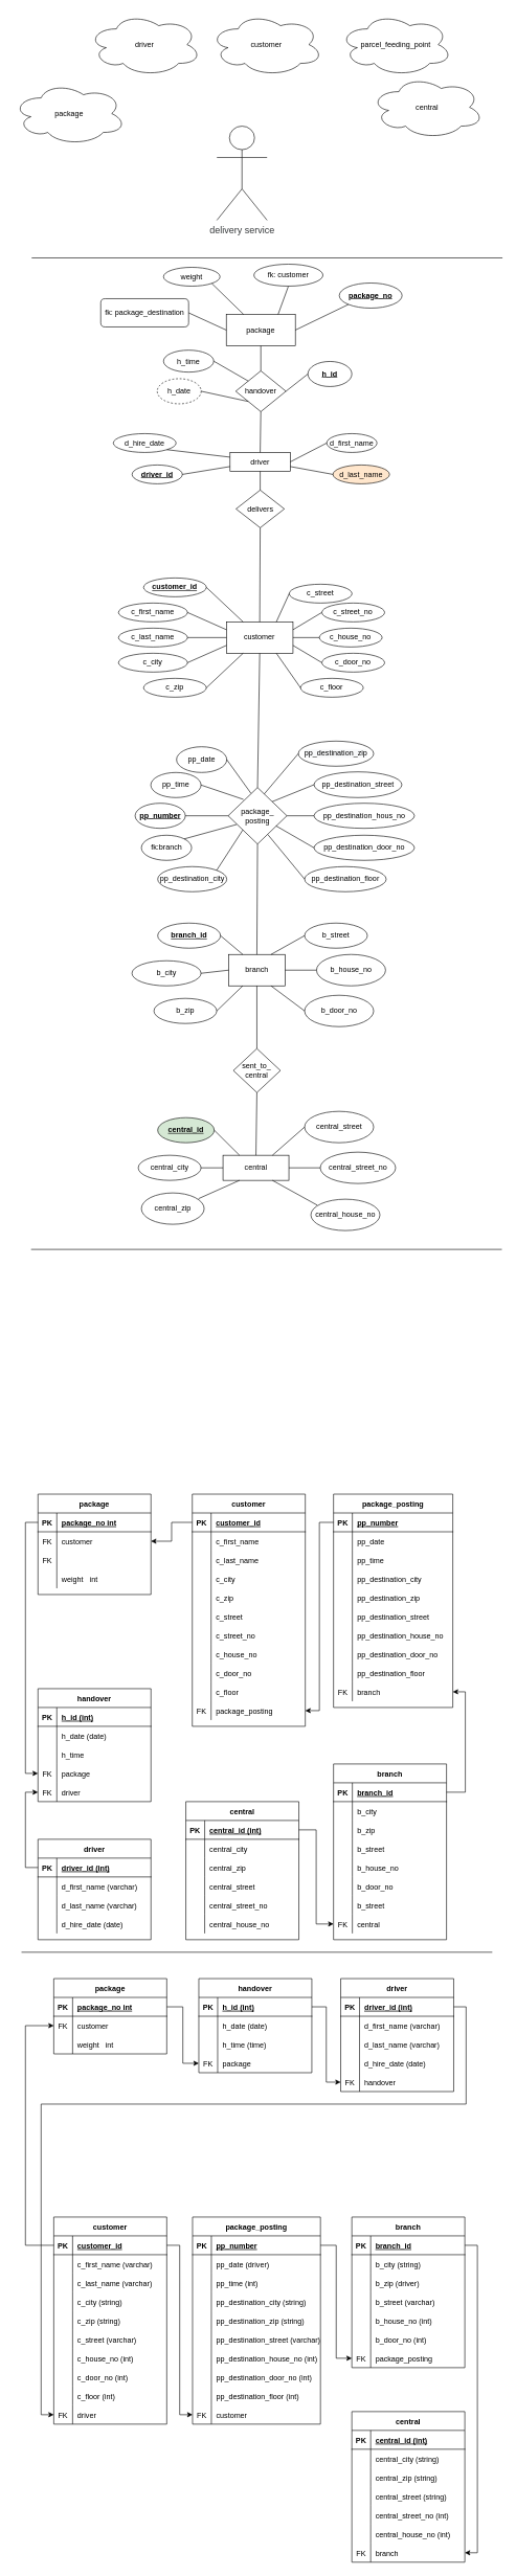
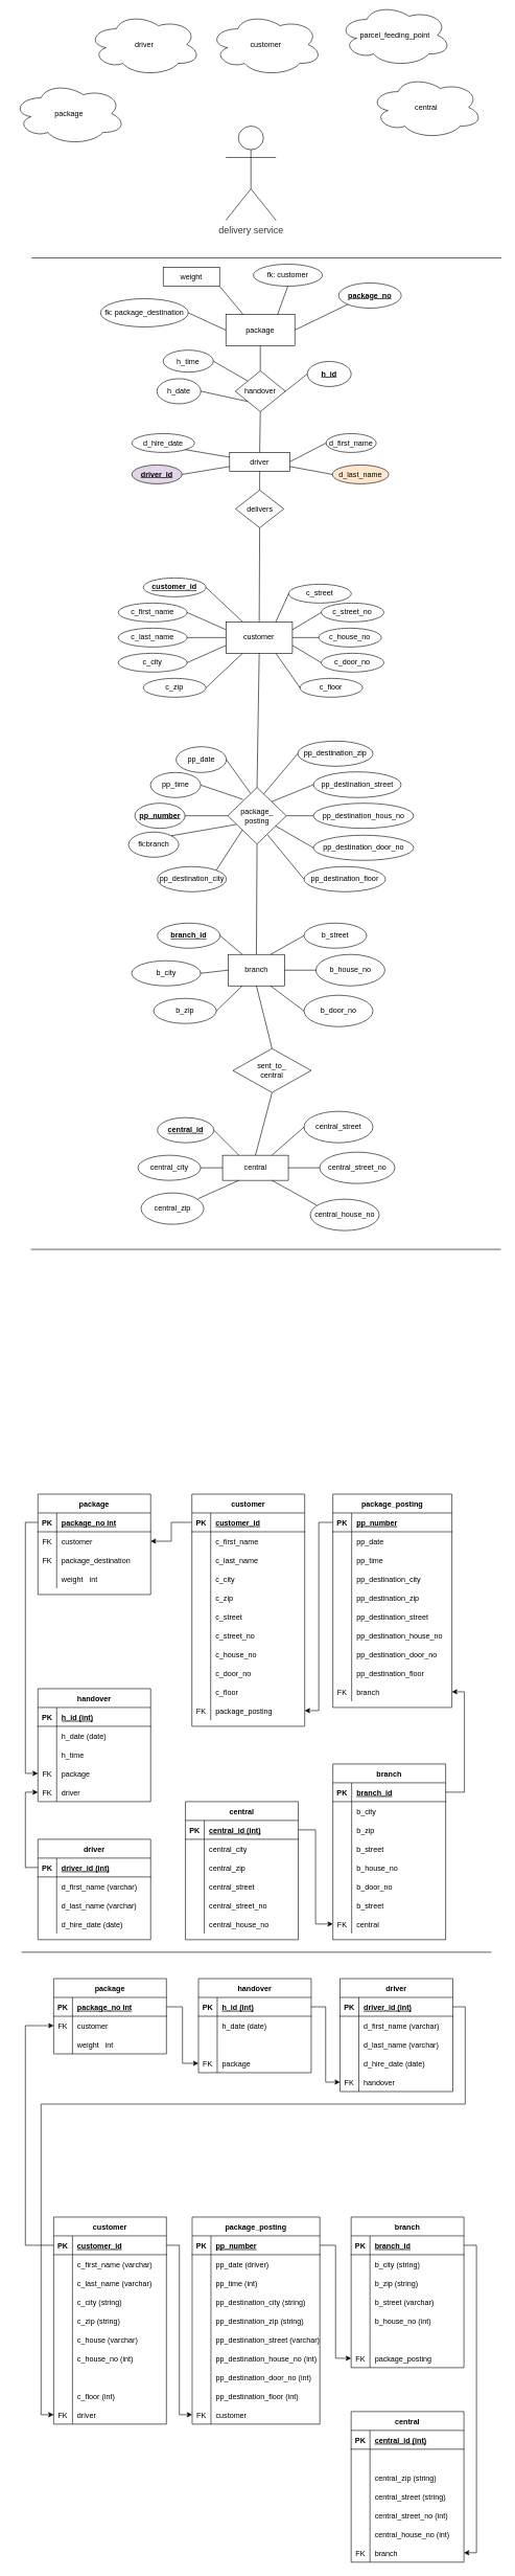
- <mxCell id="3" value="parcel_feeding_point" style="ellipse;shape=cloud;whiteSpace=wrap;html=1;" parent="1" vertex="1"><mxGeometry x="540" y="20" width="180" height="100" as="geometry" /></mxCell>
+ <mxCell id="3" value="parcel_feeding_point" style="ellipse;shape=cloud;whiteSpace=wrap;html=1;" parent="1" vertex="1"><mxGeometry x="540" y="5" width="180" height="100" as="geometry" /></mxCell>
- <mxCell id="2" value="&lt;span style=&quot;color: rgb(55 , 58 , 60) ; font-family: , &amp;#34;blinkmacsystemfont&amp;#34; , &amp;#34;segoe ui&amp;#34; , &amp;#34;roboto&amp;#34; , &amp;#34;helvetica neue&amp;#34; , &amp;#34;arial&amp;#34; , sans-serif , &amp;#34;apple color emoji&amp;#34; , &amp;#34;segoe ui emoji&amp;#34; , &amp;#34;segoe ui symbol&amp;#34; ; font-size: 15px ; text-align: left ; background-color: rgb(255 , 255 , 255)&quot;&gt;delivery service&lt;/span&gt;" style="shape=umlActor;verticalLabelPosition=bottom;verticalAlign=top;html=1;outlineConnect=0;" parent="1" vertex="1"><mxGeometry x="345" y="200" width="80" height="150" as="geometry" /></mxCell>
+ <mxCell id="2" value="&lt;span style=&quot;color: rgb(55 , 58 , 60) ; font-family: , &amp;#34;blinkmacsystemfont&amp;#34; , &amp;#34;segoe ui&amp;#34; , &amp;#34;roboto&amp;#34; , &amp;#34;helvetica neue&amp;#34; , &amp;#34;arial&amp;#34; , sans-serif , &amp;#34;apple color emoji&amp;#34; , &amp;#34;segoe ui emoji&amp;#34; , &amp;#34;segoe ui symbol&amp;#34; ; font-size: 15px ; text-align: left ; background-color: rgb(255 , 255 , 255)&quot;&gt;delivery service&lt;/span&gt;" style="shape=umlActor;verticalLabelPosition=bottom;verticalAlign=top;html=1;outlineConnect=0;" parent="1" vertex="1"><mxGeometry x="360" y="200" width="80" height="150" as="geometry" /></mxCell>
- <mxCell id="11" value="weight" style="ellipse;whiteSpace=wrap;html=1;" parent="1" vertex="1"><mxGeometry x="260" y="425" width="90" height="30" as="geometry" /></mxCell>
+ <mxCell id="11" value="weight" style="whiteSpace=wrap;html=1;rounded=0;" parent="1" vertex="1"><mxGeometry x="260" y="425" width="90" height="30" as="geometry" /></mxCell>
- <mxCell id="10" value="fk: package_destination" style="whiteSpace=wrap;html=1;rounded=1;" parent="1" vertex="1"><mxGeometry x="160" y="475" width="140" height="45" as="geometry" /></mxCell>
+ <mxCell id="10" value="fk: package_destination" style="ellipse;whiteSpace=wrap;html=1;" parent="1" vertex="1"><mxGeometry x="160" y="475" width="140" height="45" as="geometry" /></mxCell>
- <mxCell id="35" value="h_date" style="ellipse;whiteSpace=wrap;html=1;dashed=1;" parent="1" vertex="1"><mxGeometry x="250" y="602.5" width="70" height="40" as="geometry" /></mxCell>
+ <mxCell id="35" value="h_date" style="ellipse;whiteSpace=wrap;html=1;" parent="1" vertex="1"><mxGeometry x="250" y="602.5" width="70" height="40" as="geometry" /></mxCell>
- <mxCell id="40" value="d_hire_date" style="ellipse;whiteSpace=wrap;html=1;" parent="1" vertex="1"><mxGeometry x="180" y="690" width="100" height="30" as="geometry" /></mxCell>
+ <mxCell id="40" value="d_hire_date" style="ellipse;whiteSpace=wrap;html=1;" parent="1" vertex="1"><mxGeometry x="210" y="690" width="100" height="30" as="geometry" /></mxCell>
- <mxCell id="43" value="&lt;u&gt;&lt;b&gt;driver_id&lt;/b&gt;&lt;/u&gt;" style="ellipse;whiteSpace=wrap;html=1;" parent="1" vertex="1"><mxGeometry x="210" y="740" width="80" height="30" as="geometry" /></mxCell>
+ <mxCell id="43" value="&lt;u&gt;&lt;b&gt;driver_id&lt;/b&gt;&lt;/u&gt;" style="ellipse;whiteSpace=wrap;html=1;fillColor=#e1d5e7;" parent="1" vertex="1"><mxGeometry x="210" y="740" width="80" height="30" as="geometry" /></mxCell>
- <mxCell id="68" value="fk:branch" style="ellipse;whiteSpace=wrap;html=1;" parent="1" vertex="1"><mxGeometry x="224.75" y="1330" width="80" height="40" as="geometry" /></mxCell>
+ <mxCell id="68" value="fk:branch" style="ellipse;whiteSpace=wrap;html=1;" parent="1" vertex="1"><mxGeometry x="204.75" y="1325" width="80" height="40" as="geometry" /></mxCell>
- <mxCell id="30" value="sent_to_&lt;br&gt;central" style="rhombus;whiteSpace=wrap;html=1;" parent="1" vertex="1"><mxGeometry x="371.25" y="1670" width="75" height="70" as="geometry" /></mxCell>
+ <mxCell id="30" value="sent_to_&lt;br&gt;central" style="rhombus;whiteSpace=wrap;html=1;" parent="1" vertex="1"><mxGeometry x="371.25" y="1670" width="125" height="70" as="geometry" /></mxCell>
- <mxCell id="105" value="&lt;b&gt;&lt;u&gt;central_id&lt;/u&gt;&lt;/b&gt;" style="ellipse;whiteSpace=wrap;html=1;fillColor=#d5e8d4;" parent="1" vertex="1"><mxGeometry x="250.75" y="1780" width="90" height="40" as="geometry" /></mxCell>
+ <mxCell id="105" value="&lt;b&gt;&lt;u&gt;central_id&lt;/u&gt;&lt;/b&gt;" style="ellipse;whiteSpace=wrap;html=1;" parent="1" vertex="1"><mxGeometry x="250.75" y="1780" width="90" height="40" as="geometry" /></mxCell>
+ <mxCell id="266" value="package_destination" style="shape=partialRectangle;connectable=0;fillColor=none;top=0;left=0;bottom=0;right=0;align=left;spacingLeft=6;overflow=hidden;" parent="264" vertex="1"><mxGeometry x="30" width="150" height="30" as="geometry" /></mxCell>
- <mxCell id="287" value="h_time (time)" style="shape=partialRectangle;connectable=0;fillColor=none;top=0;left=0;bottom=0;right=0;align=left;spacingLeft=6;overflow=hidden;" parent="285" vertex="1"><mxGeometry x="30" width="150" height="30" as="geometry" /></mxCell>
- <mxCell id="388" value="b_zip (driver)" style="shape=partialRectangle;connectable=0;fillColor=none;top=0;left=0;bottom=0;right=0;align=left;spacingLeft=6;overflow=hidden;" parent="386" vertex="1"><mxGeometry x="30" width="150" height="30" as="geometry" /></mxCell>
+ <mxCell id="388" value="b_zip (string)" style="shape=partialRectangle;connectable=0;fillColor=none;top=0;left=0;bottom=0;right=0;align=left;spacingLeft=6;overflow=hidden;" parent="386" vertex="1"><mxGeometry x="30" width="150" height="30" as="geometry" /></mxCell>
- <mxCell id="335" value="c_street (varchar)" style="shape=partialRectangle;connectable=0;fillColor=none;top=0;left=0;bottom=0;right=0;align=left;spacingLeft=6;overflow=hidden;fontStyle=0" parent="333" vertex="1"><mxGeometry x="30" width="150" height="30" as="geometry" /></mxCell>
+ <mxCell id="335" value="c_house (varchar)" style="shape=partialRectangle;connectable=0;fillColor=none;top=0;left=0;bottom=0;right=0;align=left;spacingLeft=6;overflow=hidden;fontStyle=0" parent="333" vertex="1"><mxGeometry x="30" width="150" height="30" as="geometry" /></mxCell>
- <mxCell id="397" value="b_door_no (int)" style="shape=partialRectangle;connectable=0;fillColor=none;top=0;left=0;bottom=0;right=0;align=left;spacingLeft=6;overflow=hidden;fontStyle=0" parent="395" vertex="1"><mxGeometry x="30" width="150" height="30" as="geometry" /></mxCell>
- <mxCell id="341" value="c_door_no (int)" style="shape=partialRectangle;connectable=0;fillColor=none;top=0;left=0;bottom=0;right=0;align=left;spacingLeft=6;overflow=hidden;fontStyle=0" parent="339" vertex="1"><mxGeometry x="30" width="150" height="30" as="geometry" /></mxCell>
- <mxCell id="407" value="central_city (string)" style="shape=partialRectangle;connectable=0;fillColor=none;top=0;left=0;bottom=0;right=0;align=left;spacingLeft=6;overflow=hidden;" parent="405" vertex="1"><mxGeometry x="30" width="150" height="30" as="geometry" /></mxCell>
